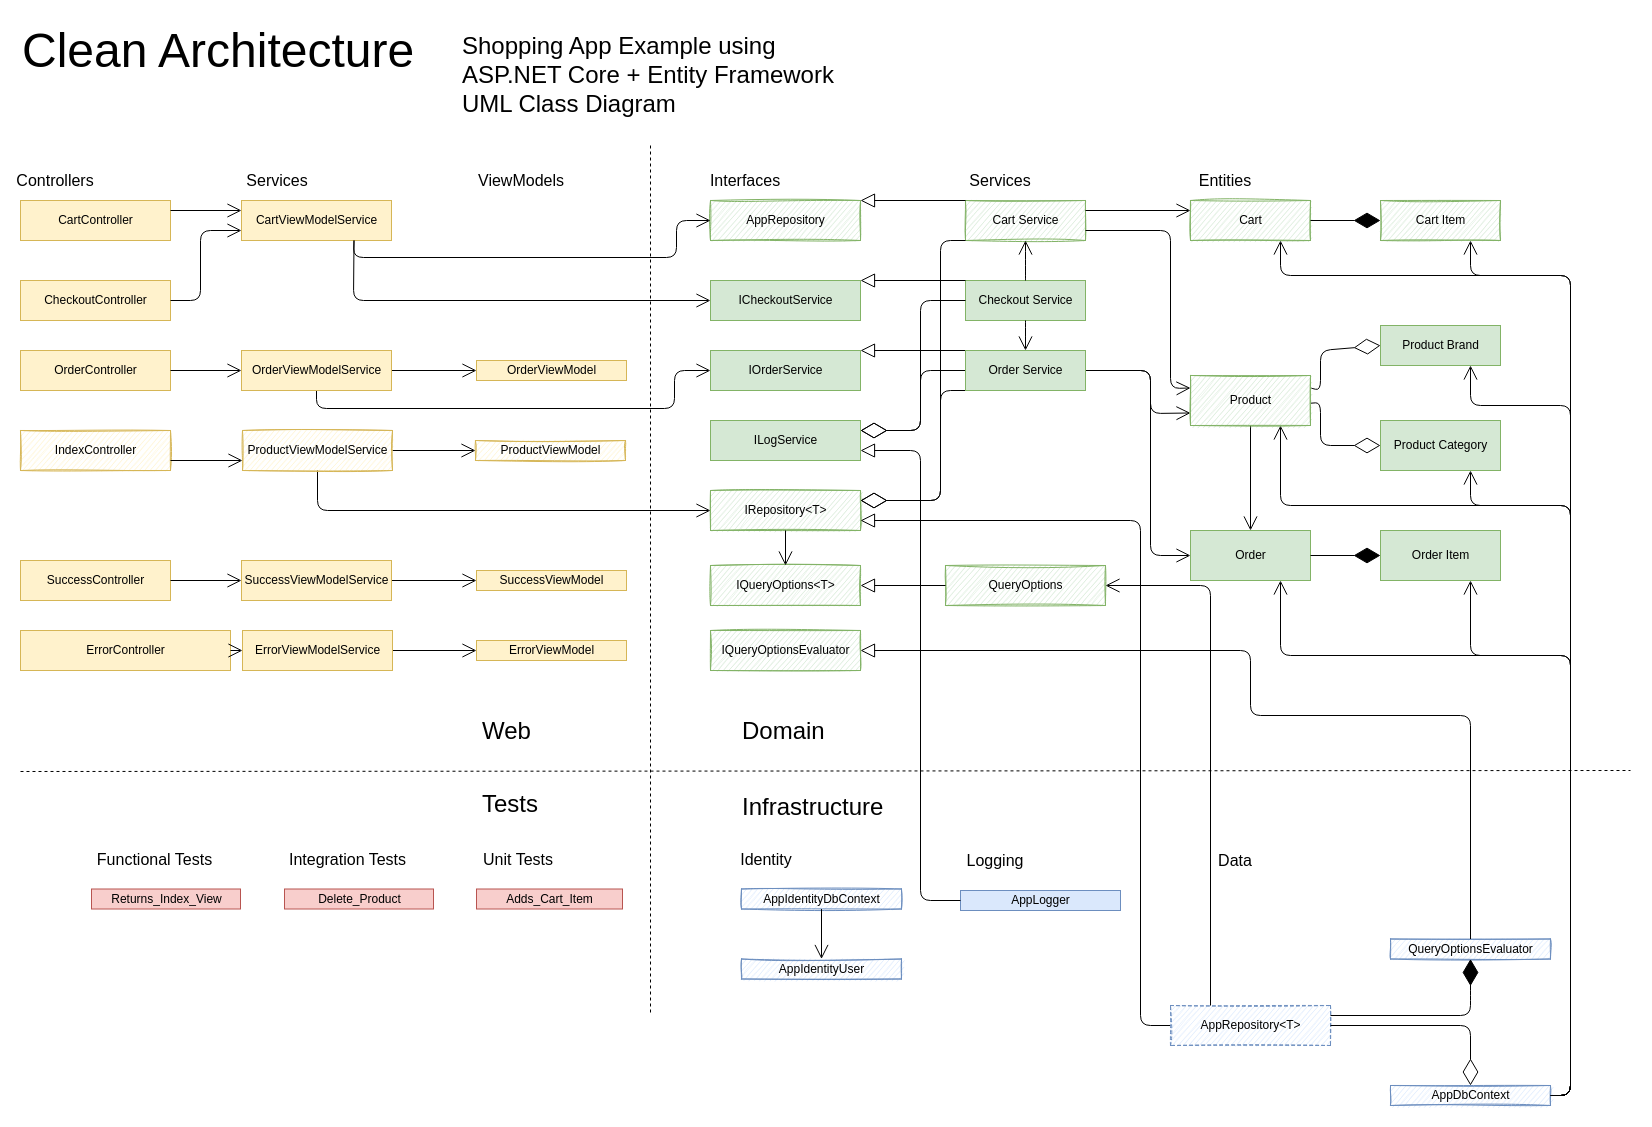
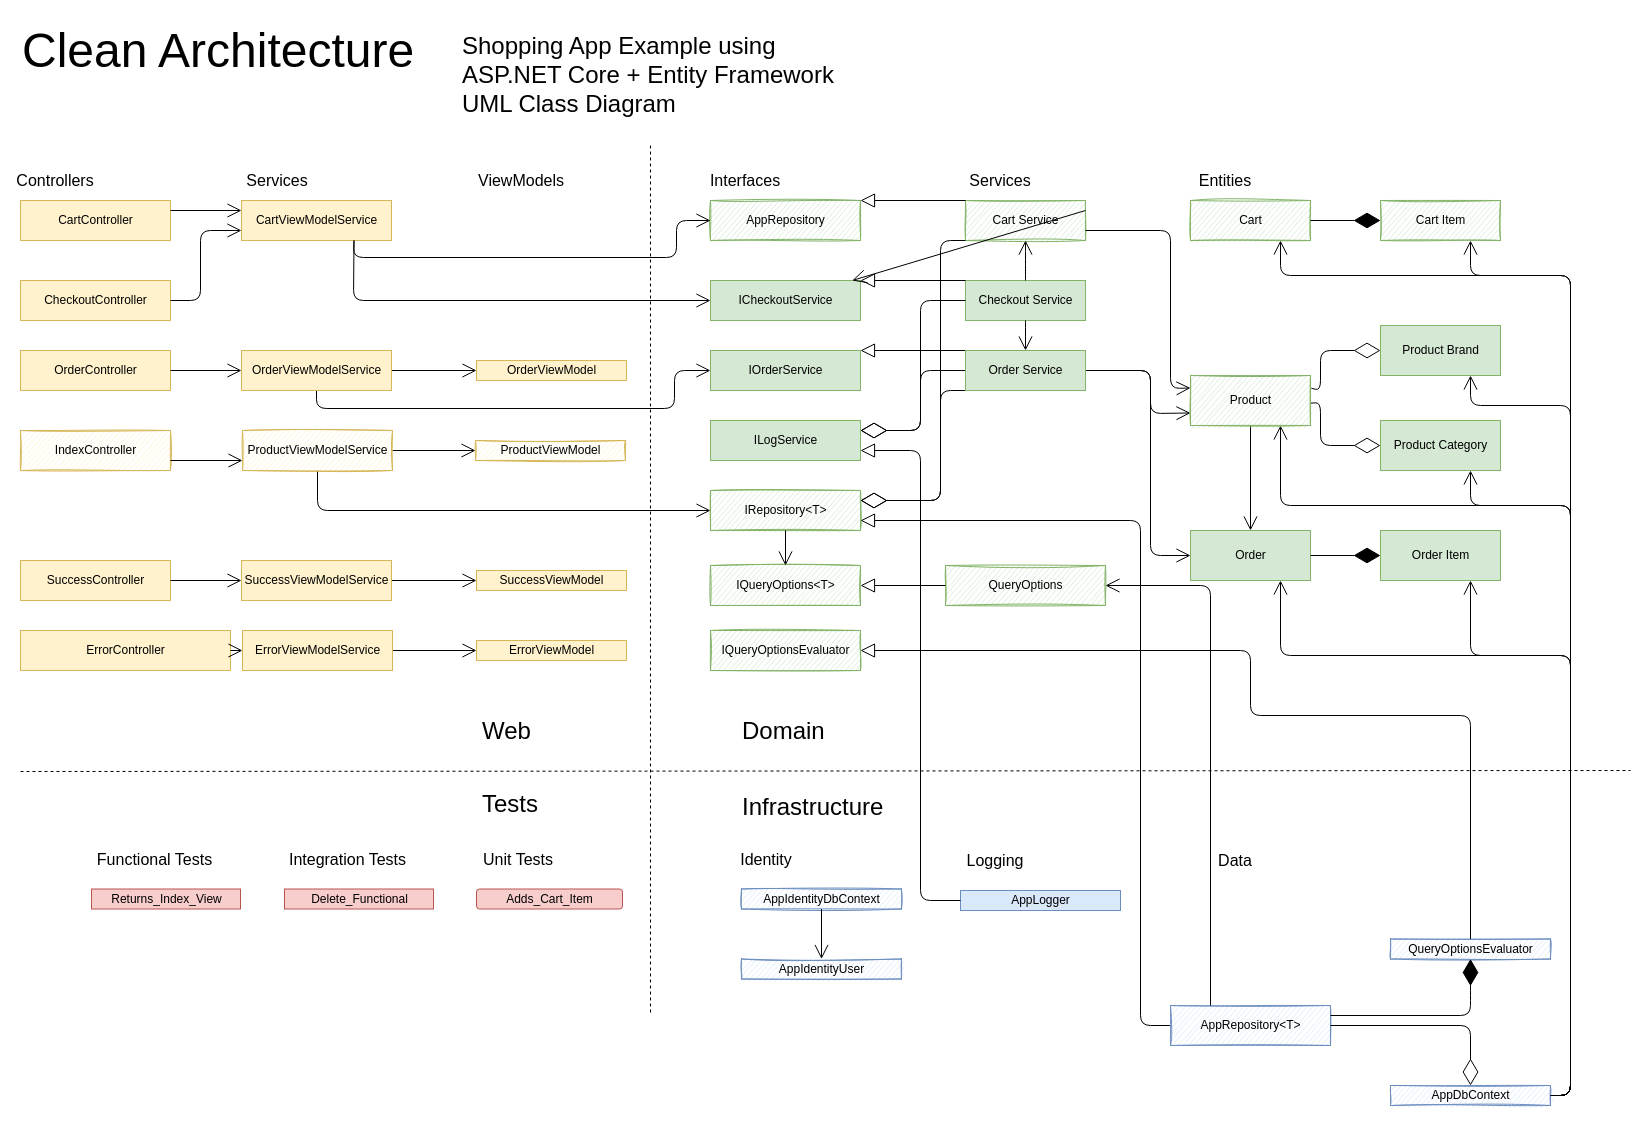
- <mxCell id="25" value="" style="endArrow=open;endFill=1;endSize=12;html=1;exitX=1;exitY=0.25;exitDx=0;exitDy=0;entryX=0;entryY=0.25;entryDx=0;entryDy=0;" parent="1" source="12" target="2" edge="1"><mxGeometry width="160" relative="1" as="geometry"><mxPoint x="1355" y="485" as="sourcePoint" /><mxPoint x="1055" y="535" as="targetPoint" /></mxGeometry></mxCell>
+ <mxCell id="25" value="" style="endArrow=open;endFill=1;endSize=12;html=1;exitX=1;exitY=0.25;exitDx=0;exitDy=0;" parent="1" source="12" target="17" edge="1"><mxGeometry width="160" relative="1" as="geometry"><mxPoint x="1355" y="485" as="sourcePoint" /><mxPoint x="1055" y="535" as="targetPoint" /></mxGeometry></mxCell>
- <mxCell id="6" value="Product Brand" style="html=1;fillColor=#d5e8d4;strokeColor=#82b366;" parent="1" vertex="1"><mxGeometry x="1380" y="325" width="120" height="40" as="geometry" /></mxCell>
+ <mxCell id="6" value="Product Brand" style="html=1;fillColor=#d5e8d4;strokeColor=#82b366;" parent="1" vertex="1"><mxGeometry x="1380" y="325" width="120" height="50" as="geometry" /></mxCell>
- <mxCell id="98" value="Adds_Cart_Item" style="html=1;fillColor=#f8cecc;strokeColor=#b85450;" parent="1" vertex="1"><mxGeometry x="476" y="888.5" width="146" height="20" as="geometry" /></mxCell>
+ <mxCell id="98" value="Adds_Cart_Item" style="html=1;fillColor=#f8cecc;strokeColor=#b85450;rounded=1;" parent="1" vertex="1"><mxGeometry x="476" y="888.5" width="146" height="20" as="geometry" /></mxCell>
- <mxCell id="99" value="Delete_Product" style="html=1;fillColor=#f8cecc;strokeColor=#b85450;" parent="1" vertex="1"><mxGeometry x="284" y="888.5" width="149" height="20" as="geometry" /></mxCell>
+ <mxCell id="99" value="Delete_Functional" style="html=1;fillColor=#f8cecc;strokeColor=#b85450;" parent="1" vertex="1"><mxGeometry x="284" y="888.5" width="149" height="20" as="geometry" /></mxCell>
- <mxCell id="42" value="AppRepository&amp;lt;T&amp;gt;" style="html=1;fillColor=#dae8fc;strokeColor=#6c8ebf;sketch=1;dashed=1;" parent="1" vertex="1"><mxGeometry x="1170" y="1005" width="160" height="40" as="geometry" /></mxCell>
+ <mxCell id="42" value="AppRepository&amp;lt;T&amp;gt;" style="html=1;fillColor=#dae8fc;strokeColor=#6c8ebf;sketch=1;" parent="1" vertex="1"><mxGeometry x="1170" y="1005" width="160" height="40" as="geometry" /></mxCell>
